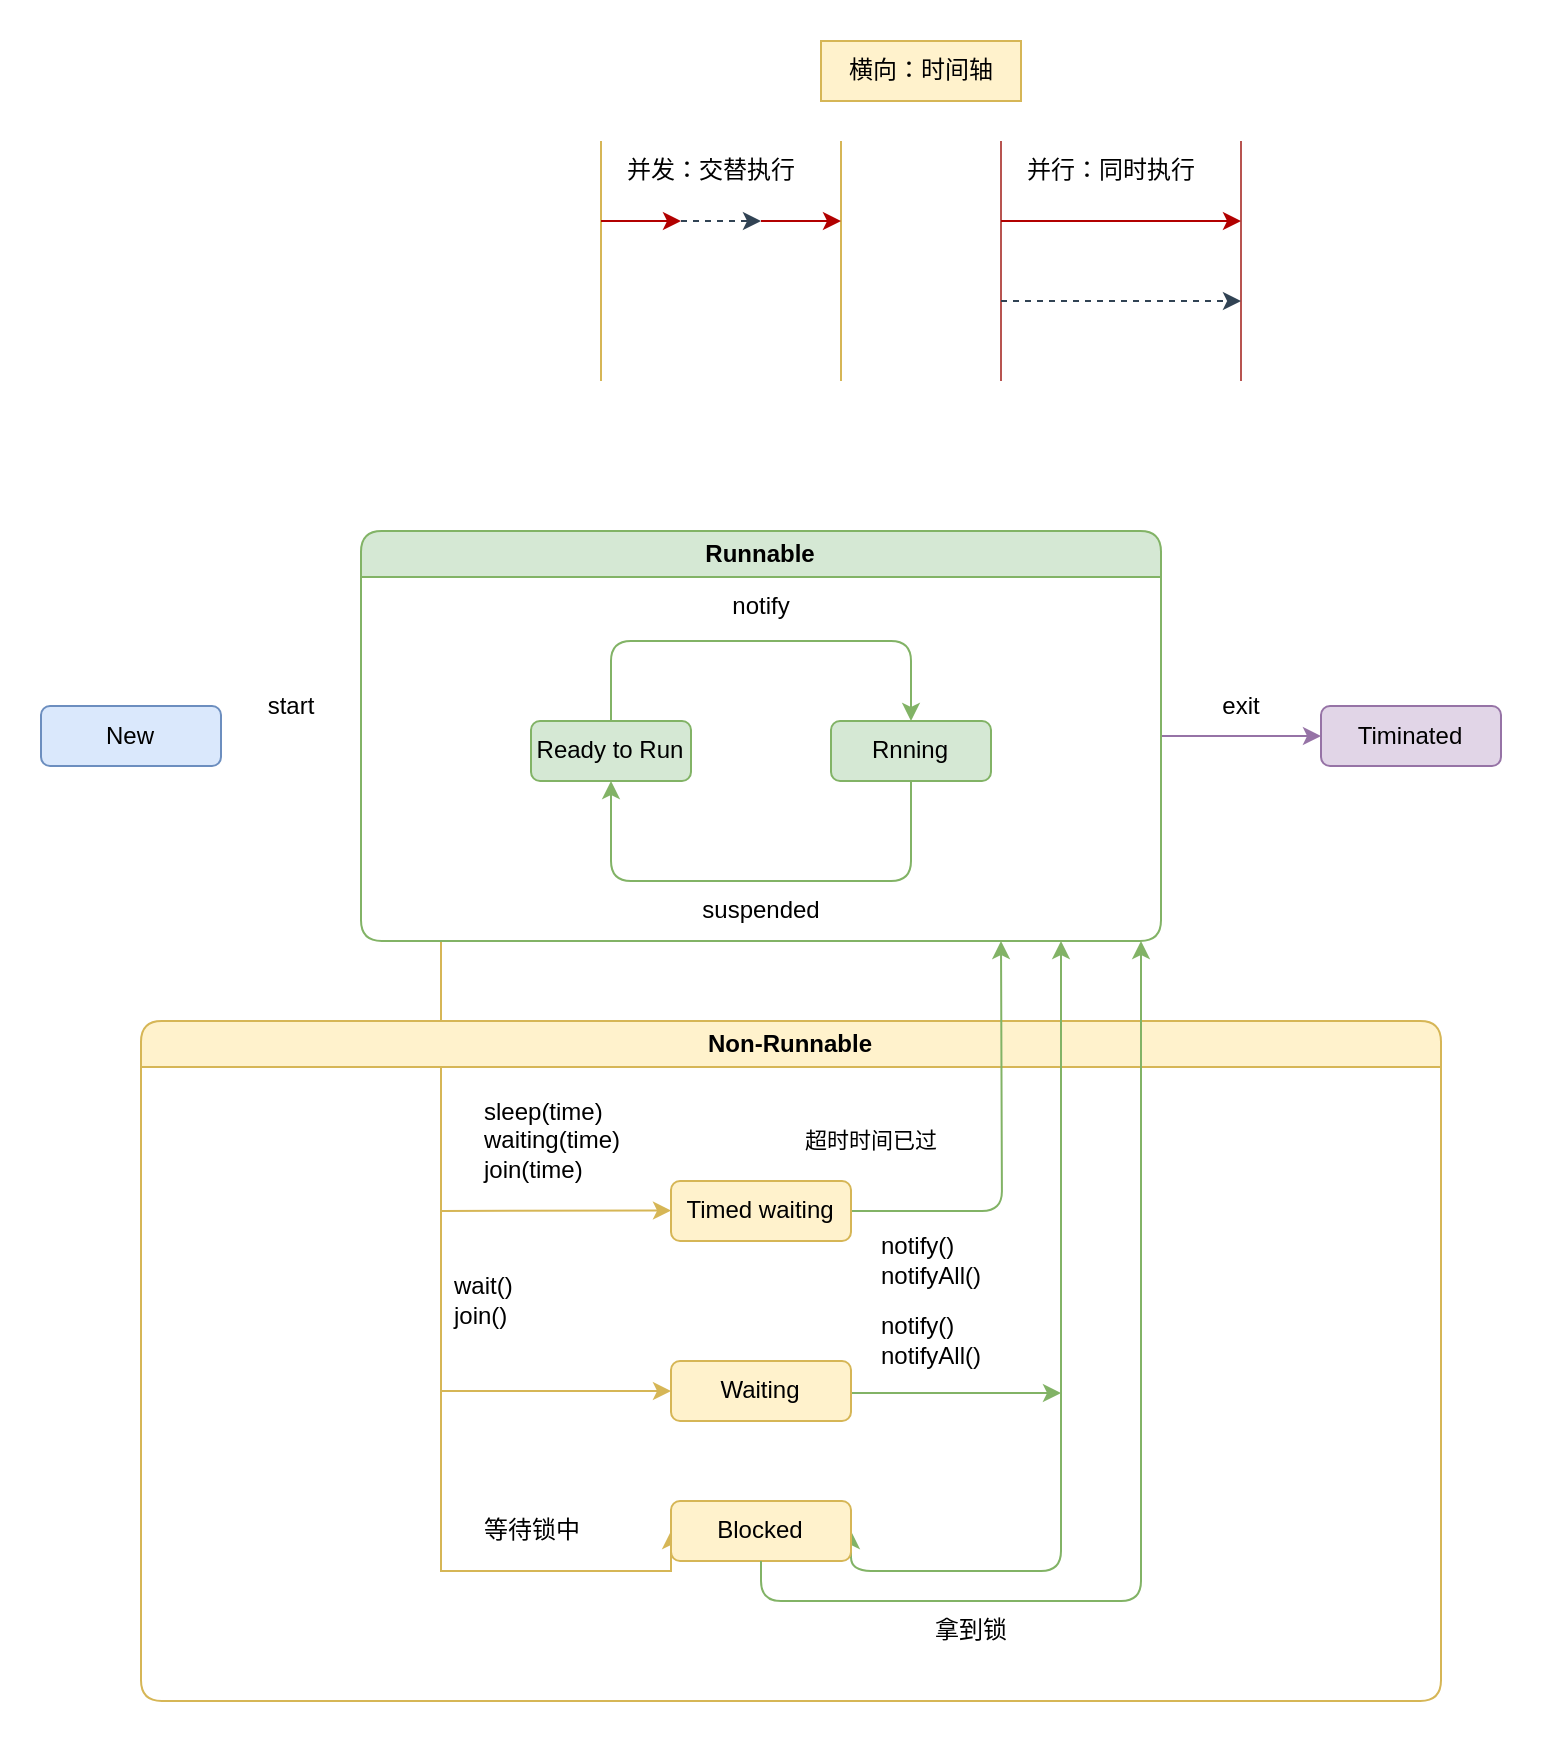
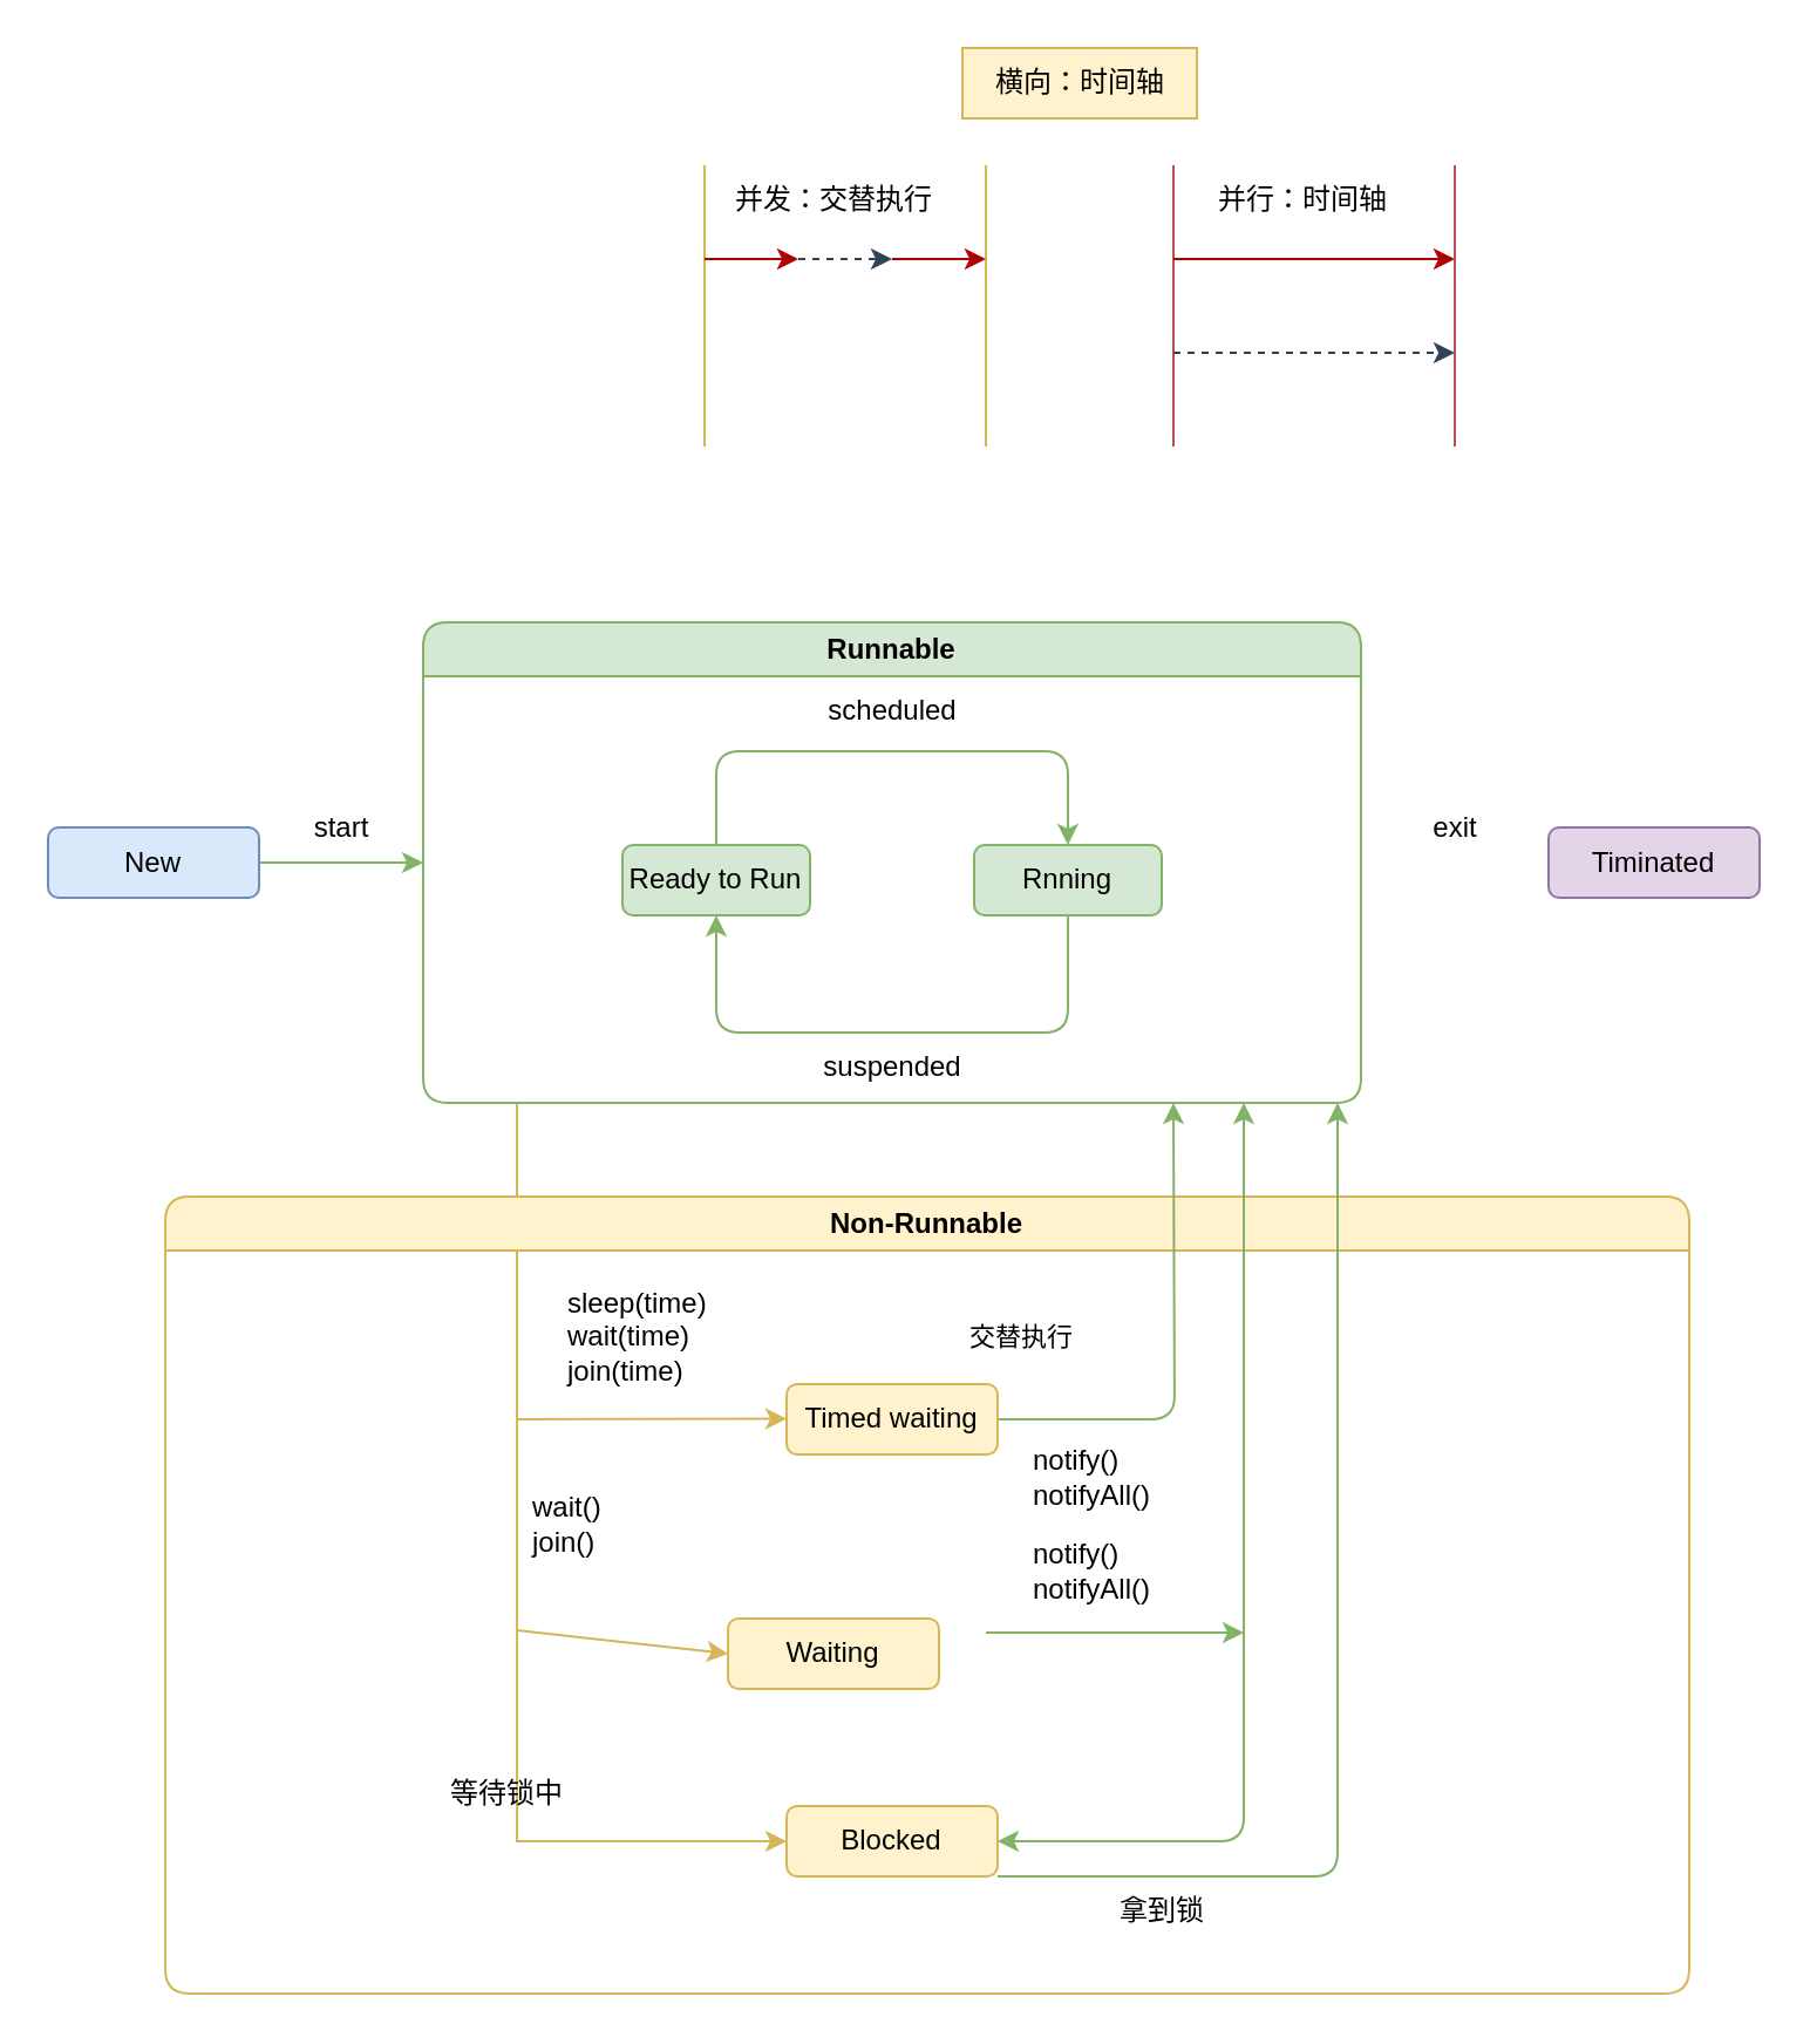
- <mxCell id="12" value="并行：同时执行" style="text;html=1;align=center;verticalAlign=middle;resizable=0;points=[];autosize=1;strokeColor=none;fillColor=none;" vertex="1" parent="1"><mxGeometry x="500" y="70" width="110" height="30" as="geometry" /></mxCell>
+ <mxCell id="12" value="并行：时间轴" style="text;html=1;align=center;verticalAlign=middle;resizable=0;points=[];autosize=1;strokeColor=none;fillColor=none;" vertex="1" parent="1"><mxGeometry x="500" y="70" width="110" height="30" as="geometry" /></mxCell>
- <mxCell id="25" value="notify" style="text;html=1;align=center;verticalAlign=middle;resizable=0;points=[];autosize=1;strokeColor=none;fillColor=none;" vertex="1" parent="1"><mxGeometry x="340" y="288" width="80" height="30" as="geometry" /></mxCell>
+ <mxCell id="25" value="scheduled" style="text;html=1;align=center;verticalAlign=middle;resizable=0;points=[];autosize=1;strokeColor=none;fillColor=none;" vertex="1" parent="1"><mxGeometry x="340" y="288" width="80" height="30" as="geometry" /></mxCell>
+ <mxCell id="14" style="edgeStyle=orthogonalEdgeStyle;rounded=0;orthogonalLoop=1;jettySize=auto;html=1;entryX=0;entryY=0.5;entryDx=0;entryDy=0;fillColor=#d5e8d4;strokeColor=#82b366;" edge="1" parent="1" source="15" target="19"><mxGeometry relative="1" as="geometry" /></mxCell>
- <mxCell id="17" value="" style="edgeStyle=orthogonalEdgeStyle;rounded=0;orthogonalLoop=1;jettySize=auto;html=1;fillColor=#e1d5e7;strokeColor=#9673a6;entryX=0;entryY=0.5;entryDx=0;entryDy=0;" edge="1" parent="1" source="19" target="26"><mxGeometry relative="1" as="geometry"><mxPoint x="580" y="367.5" as="targetPoint" /></mxGeometry></mxCell>
- <mxCell id="42" value="sleep(time)&lt;br&gt;waiting(time)&lt;br&gt;join(time)" style="text;html=1;align=left;verticalAlign=middle;resizable=0;points=[];autosize=1;strokeColor=none;fillColor=none;" vertex="1" parent="29"><mxGeometry x="170" y="30" width="80" height="60" as="geometry" /></mxCell>
+ <mxCell id="42" value="sleep(time)&lt;br&gt;wait(time)&lt;br&gt;join(time)" style="text;html=1;align=left;verticalAlign=middle;resizable=0;points=[];autosize=1;strokeColor=none;fillColor=none;" vertex="1" parent="29"><mxGeometry x="170" y="30" width="80" height="60" as="geometry" /></mxCell>
- <mxCell id="39" value="&lt;font style=&quot;font-size: 11px;&quot;&gt;超时时间已过&lt;/font&gt;" style="text;html=1;align=center;verticalAlign=middle;resizable=0;points=[];autosize=1;strokeColor=none;fillColor=none;" vertex="1" parent="29"><mxGeometry x="320" y="45" width="90" height="30" as="geometry" /></mxCell>
+ <mxCell id="39" value="&lt;font style=&quot;font-size: 11px;&quot;&gt;交替执行&lt;/font&gt;" style="text;html=1;align=center;verticalAlign=middle;resizable=0;points=[];autosize=1;strokeColor=none;fillColor=none;" vertex="1" parent="29"><mxGeometry x="320" y="45" width="90" height="30" as="geometry" /></mxCell>
- <mxCell id="33" value="Waiting" style="rounded=1;whiteSpace=wrap;html=1;fillColor=#fff2cc;strokeColor=#d6b656;" vertex="1" parent="29"><mxGeometry x="265" y="170" width="90" height="30" as="geometry" /></mxCell>
+ <mxCell id="33" value="Waiting" style="rounded=1;whiteSpace=wrap;html=1;fillColor=#fff2cc;strokeColor=#d6b656;" vertex="1" parent="29"><mxGeometry x="240" y="180" width="90" height="30" as="geometry" /></mxCell>
- <mxCell id="40" value="等待锁中" style="text;html=1;align=left;verticalAlign=middle;resizable=0;points=[];autosize=1;strokeColor=none;fillColor=none;" vertex="1" parent="29"><mxGeometry x="170" y="240" width="70" height="30" as="geometry" /></mxCell>
+ <mxCell id="40" value="等待锁中" style="text;html=1;align=left;verticalAlign=middle;resizable=0;points=[];autosize=1;strokeColor=none;fillColor=none;" vertex="1" parent="29"><mxGeometry x="120" y="240" width="70" height="30" as="geometry" /></mxCell>
- <mxCell id="35" value="Blocked" style="rounded=1;whiteSpace=wrap;html=1;fillColor=#fff2cc;strokeColor=#d6b656;" vertex="1" parent="29"><mxGeometry x="265" y="240" width="90" height="30" as="geometry" /></mxCell>
+ <mxCell id="35" value="Blocked" style="rounded=1;whiteSpace=wrap;html=1;fillColor=#fff2cc;strokeColor=#d6b656;" vertex="1" parent="29"><mxGeometry x="265" y="260" width="90" height="30" as="geometry" /></mxCell>
- <mxCell id="36" value="拿到锁" style="text;html=1;align=center;verticalAlign=middle;resizable=0;points=[];autosize=1;strokeColor=none;fillColor=none;" vertex="1" parent="29"><mxGeometry x="385" y="290" width="60" height="30" as="geometry" /></mxCell>
+ <mxCell id="36" value="拿到锁" style="text;html=1;align=center;verticalAlign=middle;resizable=0;points=[];autosize=1;strokeColor=none;fillColor=none;" vertex="1" parent="29"><mxGeometry x="395" y="290" width="60" height="30" as="geometry" /></mxCell>
